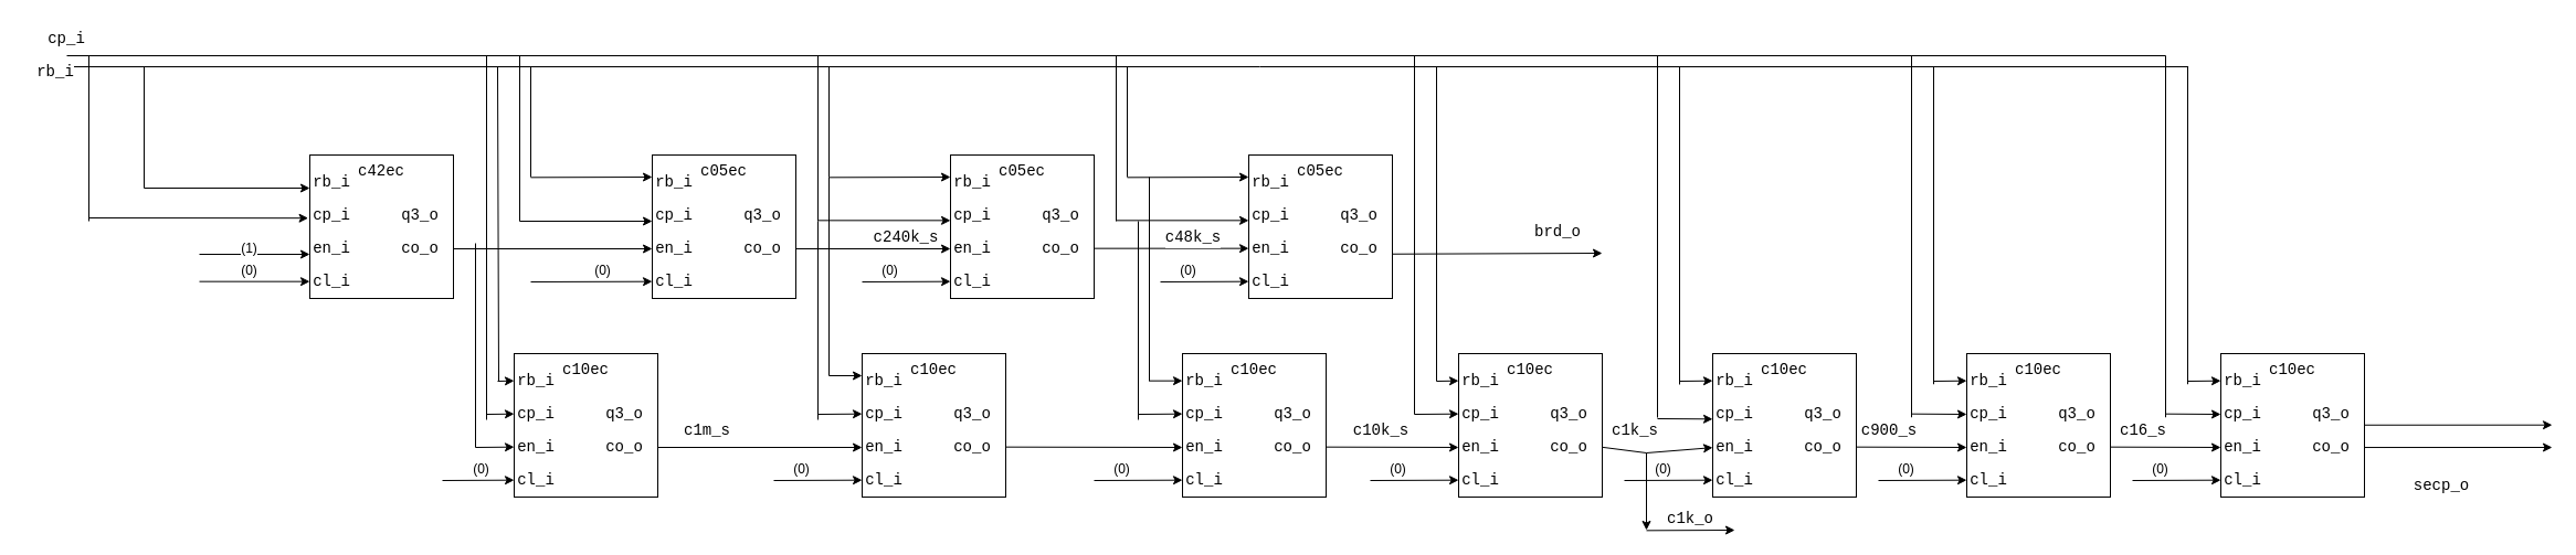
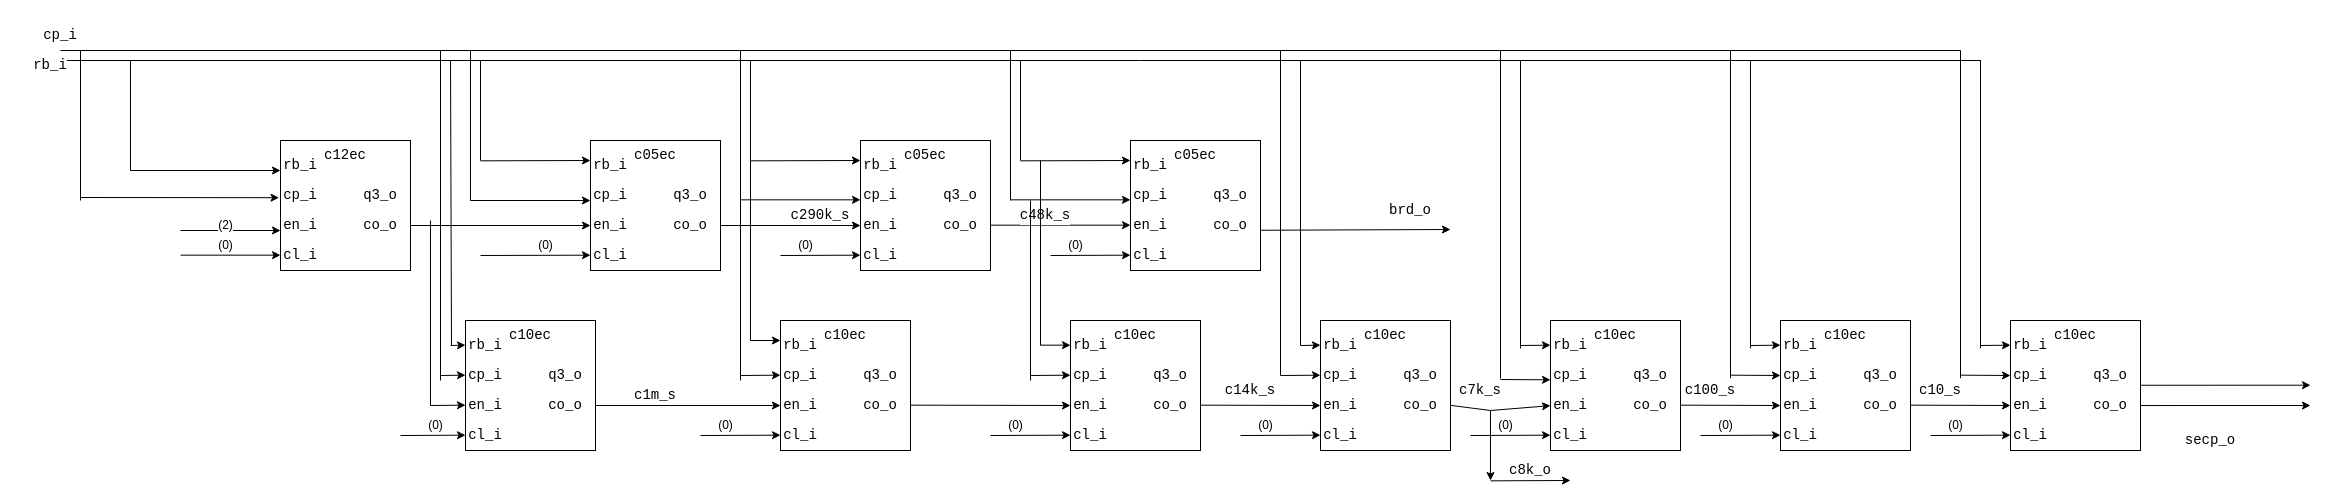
- <mxCell id="3" value="&lt;div style=&quot;font-family: &amp;#34;consolas&amp;#34; , &amp;#34;courier new&amp;#34; , monospace ; font-size: 14px ; line-height: 19px&quot;&gt;&lt;span&gt;c4&lt;/span&gt;2ec&lt;/div&gt;" style="text;html=1;strokeColor=none;fillColor=none;align=center;verticalAlign=middle;whiteSpace=wrap;rounded=0;fontColor=#000000;labelBackgroundColor=#FFFFFF;" parent="1" vertex="1"><mxGeometry x="330" y="150" width="30" height="10" as="geometry" /></mxCell>
+ <mxCell id="3" value="&lt;div style=&quot;font-family: &amp;#34;consolas&amp;#34; , &amp;#34;courier new&amp;#34; , monospace ; font-size: 14px ; line-height: 19px&quot;&gt;&lt;span&gt;c1&lt;/span&gt;2ec&lt;/div&gt;" style="text;html=1;strokeColor=none;fillColor=none;align=center;verticalAlign=middle;whiteSpace=wrap;rounded=0;fontColor=#000000;labelBackgroundColor=#FFFFFF;" parent="1" vertex="1"><mxGeometry x="330" y="150" width="30" height="10" as="geometry" /></mxCell>
- <mxCell id="43" value="&lt;div style=&quot;font-family: &amp;#34;consolas&amp;#34; , &amp;#34;courier new&amp;#34; , monospace ; font-size: 14px ; line-height: 19px&quot;&gt;&lt;div style=&quot;font-family: &amp;#34;consolas&amp;#34; , &amp;#34;courier new&amp;#34; , monospace ; line-height: 19px&quot;&gt;&lt;div style=&quot;font-family: &amp;#34;consolas&amp;#34; , &amp;#34;courier new&amp;#34; , monospace ; line-height: 19px&quot;&gt;c240k_s&lt;/div&gt;&lt;/div&gt;&lt;/div&gt;" style="text;html=1;strokeColor=none;fillColor=none;align=center;verticalAlign=middle;whiteSpace=wrap;rounded=0;labelBackgroundColor=#FFFFFF;fontColor=#000000;" parent="1" vertex="1"><mxGeometry x="790" y="200" width="60" height="30" as="geometry" /></mxCell>
+ <mxCell id="43" value="&lt;div style=&quot;font-family: &amp;#34;consolas&amp;#34; , &amp;#34;courier new&amp;#34; , monospace ; font-size: 14px ; line-height: 19px&quot;&gt;&lt;div style=&quot;font-family: &amp;#34;consolas&amp;#34; , &amp;#34;courier new&amp;#34; , monospace ; line-height: 19px&quot;&gt;&lt;div style=&quot;font-family: &amp;#34;consolas&amp;#34; , &amp;#34;courier new&amp;#34; , monospace ; line-height: 19px&quot;&gt;c290k_s&lt;/div&gt;&lt;/div&gt;&lt;/div&gt;" style="text;html=1;strokeColor=none;fillColor=none;align=center;verticalAlign=middle;whiteSpace=wrap;rounded=0;labelBackgroundColor=#FFFFFF;fontColor=#000000;" parent="1" vertex="1"><mxGeometry x="790" y="200" width="60" height="30" as="geometry" /></mxCell>
- <mxCell id="57" value="&lt;div style=&quot;font-family: &amp;#34;consolas&amp;#34; , &amp;#34;courier new&amp;#34; , monospace ; font-size: 14px ; line-height: 19px&quot;&gt;&lt;div style=&quot;font-family: &amp;#34;consolas&amp;#34; , &amp;#34;courier new&amp;#34; , monospace ; line-height: 19px&quot;&gt;&lt;div style=&quot;font-family: &amp;#34;consolas&amp;#34; , &amp;#34;courier new&amp;#34; , monospace ; line-height: 19px&quot;&gt;c48k_s&lt;/div&gt;&lt;/div&gt;&lt;/div&gt;" style="text;html=1;strokeColor=none;fillColor=none;align=center;verticalAlign=middle;whiteSpace=wrap;rounded=0;labelBackgroundColor=#FFFFFF;fontColor=#000000;" parent="1" vertex="1"><mxGeometry x="1050" y="200" width="60" height="30" as="geometry" /></mxCell>
+ <mxCell id="57" value="&lt;div style=&quot;font-family: &amp;#34;consolas&amp;#34; , &amp;#34;courier new&amp;#34; , monospace ; font-size: 14px ; line-height: 19px&quot;&gt;&lt;div style=&quot;font-family: &amp;#34;consolas&amp;#34; , &amp;#34;courier new&amp;#34; , monospace ; line-height: 19px&quot;&gt;&lt;div style=&quot;font-family: &amp;#34;consolas&amp;#34; , &amp;#34;courier new&amp;#34; , monospace ; line-height: 19px&quot;&gt;c48k_s&lt;/div&gt;&lt;/div&gt;&lt;/div&gt;" style="text;html=1;strokeColor=none;fillColor=none;align=center;verticalAlign=middle;whiteSpace=wrap;rounded=0;labelBackgroundColor=#FFFFFF;fontColor=#000000;" parent="1" vertex="1"><mxGeometry x="1015" y="200" width="60" height="30" as="geometry" /></mxCell>
- <mxCell id="14" value="(1)" style="text;html=1;strokeColor=none;fillColor=none;align=center;verticalAlign=middle;whiteSpace=wrap;rounded=0;labelBackgroundColor=#FFFFFF;fontColor=#000000;" parent="1" vertex="1"><mxGeometry x="210" y="220" width="31" height="10" as="geometry" /></mxCell>
+ <mxCell id="14" value="(2)" style="text;html=1;strokeColor=none;fillColor=none;align=center;verticalAlign=middle;whiteSpace=wrap;rounded=0;labelBackgroundColor=#FFFFFF;fontColor=#000000;" parent="1" vertex="1"><mxGeometry x="210" y="220" width="31" height="10" as="geometry" /></mxCell>
- <mxCell id="91" value="&lt;div style=&quot;font-family: &amp;#34;consolas&amp;#34; , &amp;#34;courier new&amp;#34; , monospace ; font-size: 14px ; line-height: 19px&quot;&gt;&lt;div style=&quot;font-family: &amp;#34;consolas&amp;#34; , &amp;#34;courier new&amp;#34; , monospace ; line-height: 19px&quot;&gt;c1m_s&lt;/div&gt;&lt;/div&gt;" style="text;html=1;strokeColor=none;fillColor=none;align=center;verticalAlign=middle;whiteSpace=wrap;rounded=0;labelBackgroundColor=#FFFFFF;fontColor=#000000;" parent="1" vertex="1"><mxGeometry x="610" y="380" width="60" height="20" as="geometry" /></mxCell>
+ <mxCell id="91" value="&lt;div style=&quot;font-family: &amp;#34;consolas&amp;#34; , &amp;#34;courier new&amp;#34; , monospace ; font-size: 14px ; line-height: 19px&quot;&gt;&lt;div style=&quot;font-family: &amp;#34;consolas&amp;#34; , &amp;#34;courier new&amp;#34; , monospace ; line-height: 19px&quot;&gt;c1m_s&lt;/div&gt;&lt;/div&gt;" style="text;html=1;strokeColor=none;fillColor=none;align=center;verticalAlign=middle;whiteSpace=wrap;rounded=0;labelBackgroundColor=#FFFFFF;fontColor=#000000;" parent="1" vertex="1"><mxGeometry x="625" y="385" width="60" height="20" as="geometry" /></mxCell>
- <mxCell id="157" value="&lt;div style=&quot;font-family: &amp;#34;consolas&amp;#34; , &amp;#34;courier new&amp;#34; , monospace ; font-size: 14px ; line-height: 19px&quot;&gt;&lt;div style=&quot;font-family: &amp;#34;consolas&amp;#34; , &amp;#34;courier new&amp;#34; , monospace ; line-height: 19px&quot;&gt;c10k_s&lt;/div&gt;&lt;/div&gt;" style="text;html=1;strokeColor=none;fillColor=none;align=center;verticalAlign=middle;whiteSpace=wrap;rounded=0;labelBackgroundColor=#FFFFFF;fontColor=#000000;" parent="1" vertex="1"><mxGeometry x="1220" y="380" width="60" height="20" as="geometry" /></mxCell>
+ <mxCell id="157" value="&lt;div style=&quot;font-family: &amp;#34;consolas&amp;#34; , &amp;#34;courier new&amp;#34; , monospace ; font-size: 14px ; line-height: 19px&quot;&gt;&lt;div style=&quot;font-family: &amp;#34;consolas&amp;#34; , &amp;#34;courier new&amp;#34; , monospace ; line-height: 19px&quot;&gt;c14k_s&lt;/div&gt;&lt;/div&gt;" style="text;html=1;strokeColor=none;fillColor=none;align=center;verticalAlign=middle;whiteSpace=wrap;rounded=0;labelBackgroundColor=#FFFFFF;fontColor=#000000;" parent="1" vertex="1"><mxGeometry x="1220" y="380" width="60" height="20" as="geometry" /></mxCell>
- <mxCell id="158" value="&lt;div style=&quot;font-family: &amp;#34;consolas&amp;#34; , &amp;#34;courier new&amp;#34; , monospace ; font-size: 14px ; line-height: 19px&quot;&gt;&lt;div style=&quot;font-family: &amp;#34;consolas&amp;#34; , &amp;#34;courier new&amp;#34; , monospace ; line-height: 19px&quot;&gt;c1k_s&lt;/div&gt;&lt;/div&gt;" style="text;html=1;strokeColor=none;fillColor=none;align=center;verticalAlign=middle;whiteSpace=wrap;rounded=0;labelBackgroundColor=#FFFFFF;fontColor=#000000;" parent="1" vertex="1"><mxGeometry x="1450" y="380" width="60" height="20" as="geometry" /></mxCell>
+ <mxCell id="158" value="&lt;div style=&quot;font-family: &amp;#34;consolas&amp;#34; , &amp;#34;courier new&amp;#34; , monospace ; font-size: 14px ; line-height: 19px&quot;&gt;&lt;div style=&quot;font-family: &amp;#34;consolas&amp;#34; , &amp;#34;courier new&amp;#34; , monospace ; line-height: 19px&quot;&gt;c7k_s&lt;/div&gt;&lt;/div&gt;" style="text;html=1;strokeColor=none;fillColor=none;align=center;verticalAlign=middle;whiteSpace=wrap;rounded=0;labelBackgroundColor=#FFFFFF;fontColor=#000000;" parent="1" vertex="1"><mxGeometry x="1450" y="380" width="60" height="20" as="geometry" /></mxCell>
- <mxCell id="159" value="&lt;div style=&quot;font-family: &amp;#34;consolas&amp;#34; , &amp;#34;courier new&amp;#34; , monospace ; font-size: 14px ; line-height: 19px&quot;&gt;&lt;div style=&quot;font-family: &amp;#34;consolas&amp;#34; , &amp;#34;courier new&amp;#34; , monospace ; line-height: 19px&quot;&gt;c900_s&lt;/div&gt;&lt;/div&gt;" style="text;html=1;strokeColor=none;fillColor=none;align=center;verticalAlign=middle;whiteSpace=wrap;rounded=0;labelBackgroundColor=#FFFFFF;fontColor=#000000;" parent="1" vertex="1"><mxGeometry x="1680" y="380" width="60" height="20" as="geometry" /></mxCell>
+ <mxCell id="159" value="&lt;div style=&quot;font-family: &amp;#34;consolas&amp;#34; , &amp;#34;courier new&amp;#34; , monospace ; font-size: 14px ; line-height: 19px&quot;&gt;&lt;div style=&quot;font-family: &amp;#34;consolas&amp;#34; , &amp;#34;courier new&amp;#34; , monospace ; line-height: 19px&quot;&gt;c100_s&lt;/div&gt;&lt;/div&gt;" style="text;html=1;strokeColor=none;fillColor=none;align=center;verticalAlign=middle;whiteSpace=wrap;rounded=0;labelBackgroundColor=#FFFFFF;fontColor=#000000;" parent="1" vertex="1"><mxGeometry x="1680" y="380" width="60" height="20" as="geometry" /></mxCell>
- <mxCell id="160" value="&lt;div style=&quot;font-family: &amp;#34;consolas&amp;#34; , &amp;#34;courier new&amp;#34; , monospace ; font-size: 14px ; line-height: 19px&quot;&gt;&lt;div style=&quot;font-family: &amp;#34;consolas&amp;#34; , &amp;#34;courier new&amp;#34; , monospace ; line-height: 19px&quot;&gt;c16_s&lt;/div&gt;&lt;/div&gt;" style="text;html=1;strokeColor=none;fillColor=none;align=center;verticalAlign=middle;whiteSpace=wrap;rounded=0;labelBackgroundColor=#FFFFFF;fontColor=#000000;" parent="1" vertex="1"><mxGeometry x="1910" y="380" width="60" height="20" as="geometry" /></mxCell>
+ <mxCell id="160" value="&lt;div style=&quot;font-family: &amp;#34;consolas&amp;#34; , &amp;#34;courier new&amp;#34; , monospace ; font-size: 14px ; line-height: 19px&quot;&gt;&lt;div style=&quot;font-family: &amp;#34;consolas&amp;#34; , &amp;#34;courier new&amp;#34; , monospace ; line-height: 19px&quot;&gt;c10_s&lt;/div&gt;&lt;/div&gt;" style="text;html=1;strokeColor=none;fillColor=none;align=center;verticalAlign=middle;whiteSpace=wrap;rounded=0;labelBackgroundColor=#FFFFFF;fontColor=#000000;" parent="1" vertex="1"><mxGeometry x="1910" y="380" width="60" height="20" as="geometry" /></mxCell>
- <mxCell id="188" value="&lt;div style=&quot;font-family: &amp;#34;consolas&amp;#34; , &amp;#34;courier new&amp;#34; , monospace ; font-size: 14px ; line-height: 19px&quot;&gt;&lt;div style=&quot;font-family: &amp;#34;consolas&amp;#34; , &amp;#34;courier new&amp;#34; , monospace ; line-height: 19px&quot;&gt;c1k_o&lt;/div&gt;&lt;/div&gt;" style="text;html=1;strokeColor=none;fillColor=none;align=center;verticalAlign=middle;whiteSpace=wrap;rounded=0;labelBackgroundColor=#FFFFFF;fontColor=#000000;" vertex="1" parent="1"><mxGeometry x="1500" y="460" width="60" height="20" as="geometry" /></mxCell>
+ <mxCell id="188" value="&lt;div style=&quot;font-family: &amp;#34;consolas&amp;#34; , &amp;#34;courier new&amp;#34; , monospace ; font-size: 14px ; line-height: 19px&quot;&gt;&lt;div style=&quot;font-family: &amp;#34;consolas&amp;#34; , &amp;#34;courier new&amp;#34; , monospace ; line-height: 19px&quot;&gt;c8k_o&lt;/div&gt;&lt;/div&gt;" style="text;html=1;strokeColor=none;fillColor=none;align=center;verticalAlign=middle;whiteSpace=wrap;rounded=0;labelBackgroundColor=#FFFFFF;fontColor=#000000;" vertex="1" parent="1"><mxGeometry x="1500" y="460" width="60" height="20" as="geometry" /></mxCell>
